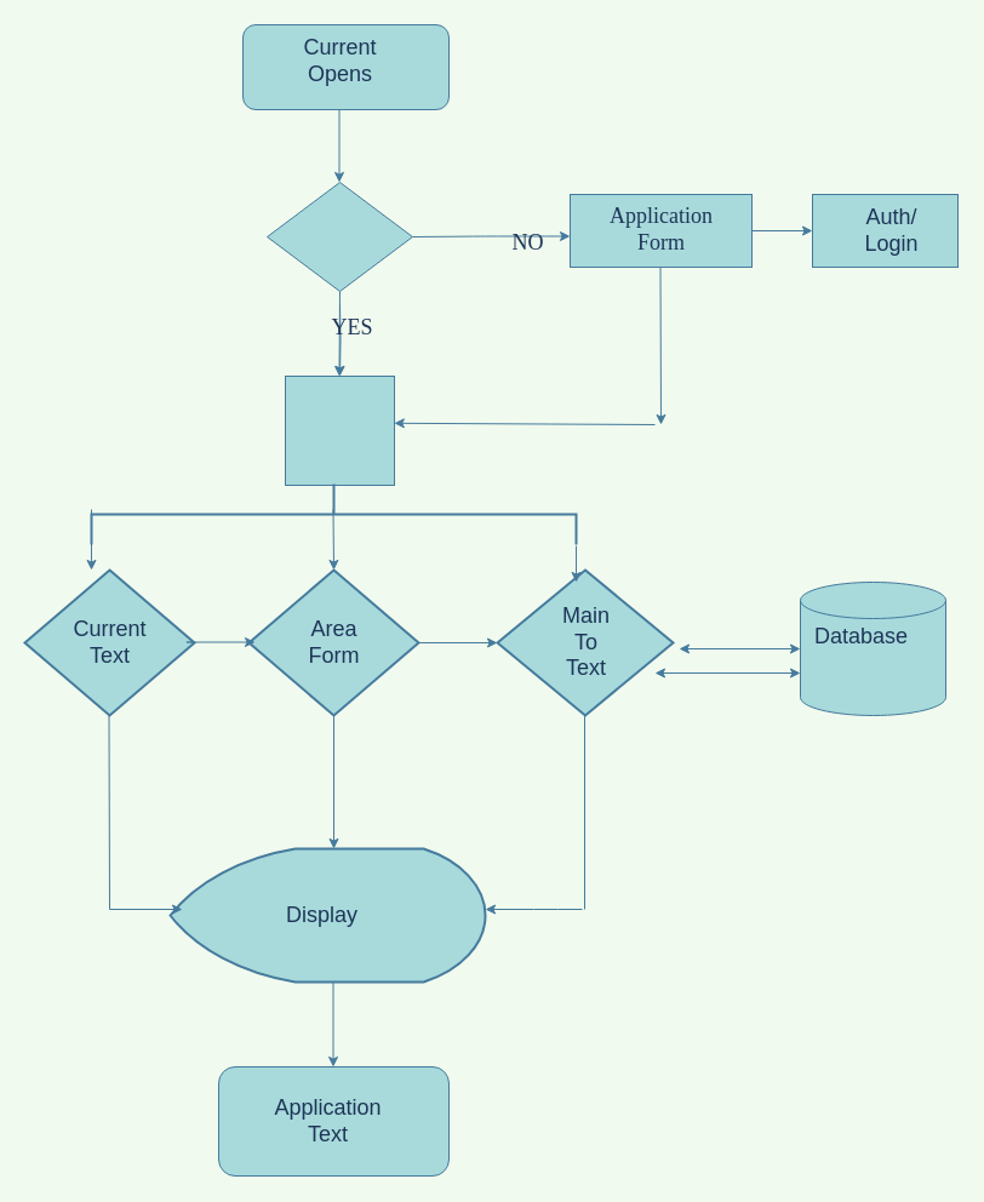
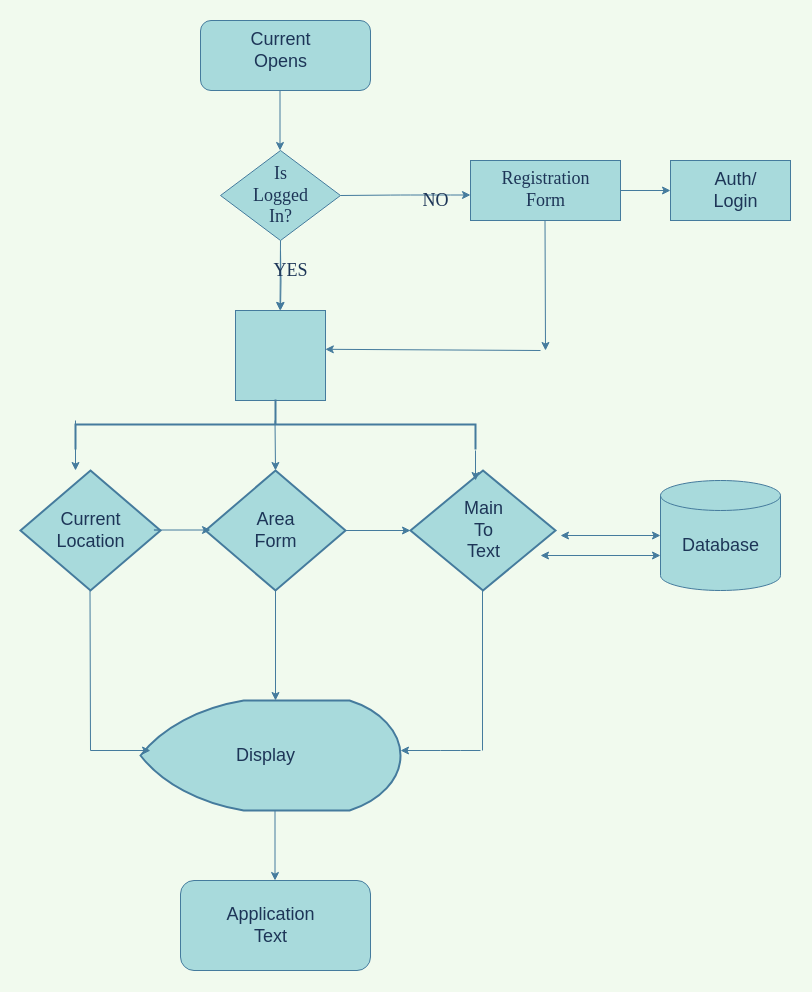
- <mxCell id="15" value="&lt;font style=&quot;font-size: 18px&quot;&gt;Application &lt;br&gt;Form&lt;/font&gt;" style="text;html=1;resizable=0;autosize=1;align=center;verticalAlign=middle;points=[];fillColor=none;strokeColor=none;rounded=0;fontFamily=Times New Roman;fontColor=#1D3557;" parent="1" vertex="1"><mxGeometry x="495" y="169" width="100" height="40" as="geometry" /></mxCell>
+ <mxCell id="15" value="&lt;font style=&quot;font-size: 18px&quot;&gt;Registration &lt;br&gt;Form&lt;/font&gt;" style="text;html=1;resizable=0;autosize=1;align=center;verticalAlign=middle;points=[];fillColor=none;strokeColor=none;rounded=0;fontFamily=Times New Roman;fontColor=#1D3557;" parent="1" vertex="1"><mxGeometry x="495" y="169" width="100" height="40" as="geometry" /></mxCell>
+ <mxCell id="12" value="&lt;font style=&quot;font-size: 18px&quot;&gt;&lt;font style=&quot;font-size: 18px&quot;&gt;Is&lt;br&gt;Logged&lt;br&gt;In&lt;/font&gt;?&lt;/font&gt;" style="text;html=1;resizable=0;autosize=1;align=center;verticalAlign=middle;points=[];fillColor=none;strokeColor=none;rounded=0;fontFamily=Times New Roman;fontColor=#1D3557;" parent="1" vertex="1"><mxGeometry x="245" y="170" width="70" height="50" as="geometry" /></mxCell>
- <mxCell id="43" value="Database" style="text;html=1;resizable=0;autosize=1;align=center;verticalAlign=middle;points=[];fillColor=none;strokeColor=none;rounded=0;sketch=0;fontSize=18;fontColor=#1D3557;" vertex="1" parent="1"><mxGeometry x="665" y="510" width="90" height="30" as="geometry" /></mxCell>
+ <mxCell id="43" value="Database" style="text;html=1;resizable=0;autosize=1;align=center;verticalAlign=middle;points=[];fillColor=none;strokeColor=none;rounded=0;sketch=0;fontSize=18;fontColor=#1D3557;" vertex="1" parent="1"><mxGeometry x="675" y="530" width="90" height="30" as="geometry" /></mxCell>
- <mxCell id="40" value="Current&lt;br&gt;Text" style="text;html=1;resizable=0;autosize=1;align=center;verticalAlign=middle;points=[];fillColor=none;strokeColor=none;rounded=0;sketch=0;fontSize=18;fontColor=#1D3557;" vertex="1" parent="1"><mxGeometry x="50" y="505" width="80" height="50" as="geometry" /></mxCell>
+ <mxCell id="40" value="Current&lt;br&gt;Location" style="text;html=1;resizable=0;autosize=1;align=center;verticalAlign=middle;points=[];fillColor=none;strokeColor=none;rounded=0;sketch=0;fontSize=18;fontColor=#1D3557;" vertex="1" parent="1"><mxGeometry x="50" y="505" width="80" height="50" as="geometry" /></mxCell>
